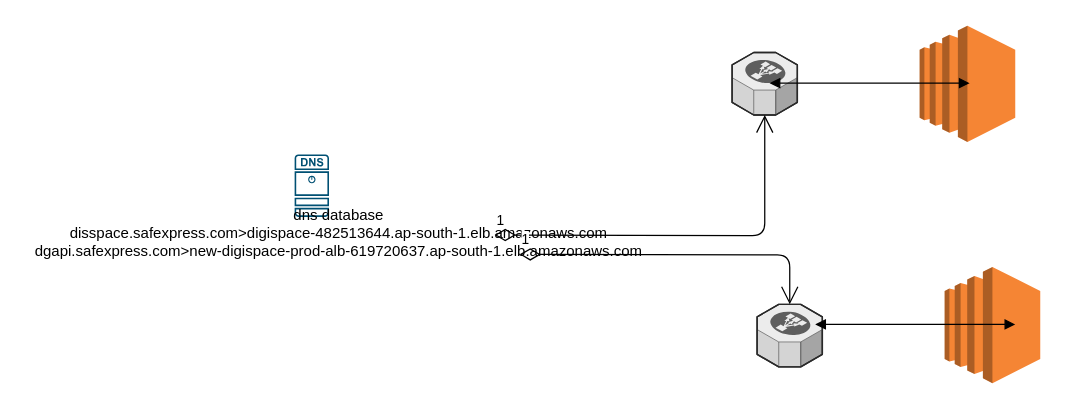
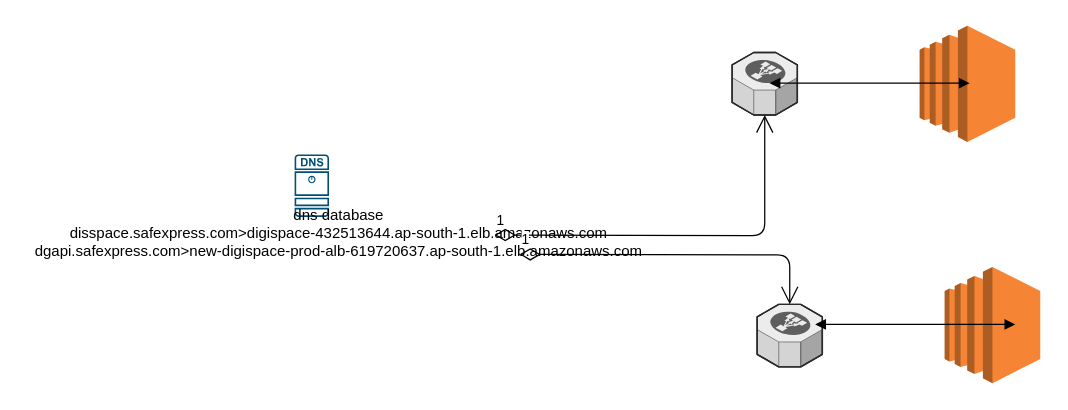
- <mxCell id="7" value="dns database&lt;br&gt;disspace.safexpress.com&amp;gt;digispace-482513644.ap-south-1.elb.amazonaws.com&lt;br&gt;dgapi.safexpress.com&amp;gt;new-digispace-prod-alb-619720637.ap-south-1.elb.amazonaws.com&lt;br&gt;&lt;br&gt;" style="text;html=1;align=center;verticalAlign=middle;resizable=0;points=[];autosize=1;strokeColor=none;" vertex="1" parent="1"><mxGeometry x="20" y="163" width="500" height="60" as="geometry" /></mxCell>
+ <mxCell id="7" value="dns database&lt;br&gt;disspace.safexpress.com&amp;gt;digispace-432513644.ap-south-1.elb.amazonaws.com&lt;br&gt;dgapi.safexpress.com&amp;gt;new-digispace-prod-alb-619720637.ap-south-1.elb.amazonaws.com&lt;br&gt;&lt;br&gt;" style="text;html=1;align=center;verticalAlign=middle;resizable=0;points=[];autosize=1;strokeColor=none;" vertex="1" parent="1"><mxGeometry x="20" y="163" width="500" height="60" as="geometry" /></mxCell>
